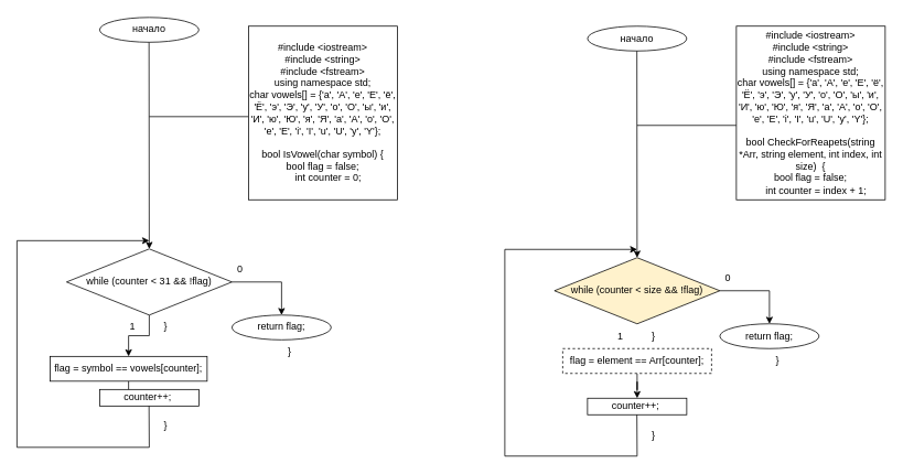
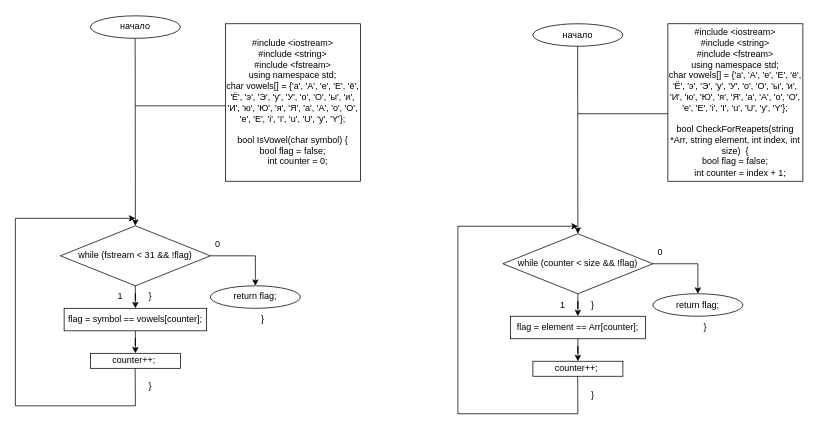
- <mxCell id="28" value="while (counter &amp;lt; 31 &amp;amp;&amp;amp; !flag)" style="rhombus;whiteSpace=wrap;html=1;" vertex="1" parent="1"><mxGeometry x="80" y="300.43" width="200" height="80" as="geometry" /></mxCell>
+ <mxCell id="28" value="while (fstream &amp;lt; 31 &amp;amp;&amp;amp; !flag)" style="rhombus;whiteSpace=wrap;html=1;" vertex="1" parent="1"><mxGeometry x="80" y="300.43" width="200" height="80" as="geometry" /></mxCell>
- <mxCell id="7" value="while (counter &amp;lt; size &amp;amp;&amp;amp; !flag)" style="rhombus;whiteSpace=wrap;html=1;fillColor=#fff2cc;" vertex="1" parent="1"><mxGeometry x="670" y="311" width="200" height="80" as="geometry" /></mxCell>
+ <mxCell id="7" value="while (counter &amp;lt; size &amp;amp;&amp;amp; !flag)" style="rhombus;whiteSpace=wrap;html=1;" vertex="1" parent="1"><mxGeometry x="670" y="311" width="200" height="80" as="geometry" /></mxCell>
+ <mxCell id="6" style="edgeStyle=orthogonalEdgeStyle;rounded=0;orthogonalLoop=1;jettySize=auto;html=1;entryX=0.5;entryY=0;entryDx=0;entryDy=0;" edge="1" parent="1" source="7" target="9"><mxGeometry relative="1" as="geometry" /></mxCell>
- <mxCell id="9" value="flag = element == Arr[counter];" style="rounded=0;whiteSpace=wrap;html=1;dashed=1;" vertex="1" parent="1"><mxGeometry x="680" y="421" width="180" height="30" as="geometry" /></mxCell>
+ <mxCell id="9" value="flag = element == Arr[counter];" style="rounded=0;whiteSpace=wrap;html=1;" vertex="1" parent="1"><mxGeometry x="680" y="421" width="180" height="30" as="geometry" /></mxCell>
- <mxCell id="30" value="flag = symbol == vowels[counter];" style="rounded=0;whiteSpace=wrap;html=1;" vertex="1" parent="1"><mxGeometry x="60" y="430.43" width="190" height="30" as="geometry" /></mxCell>
+ <mxCell id="30" value="flag = symbol == vowels[counter];" style="rounded=0;whiteSpace=wrap;html=1;" vertex="1" parent="1"><mxGeometry x="85" y="410.43" width="190" height="30" as="geometry" /></mxCell>
